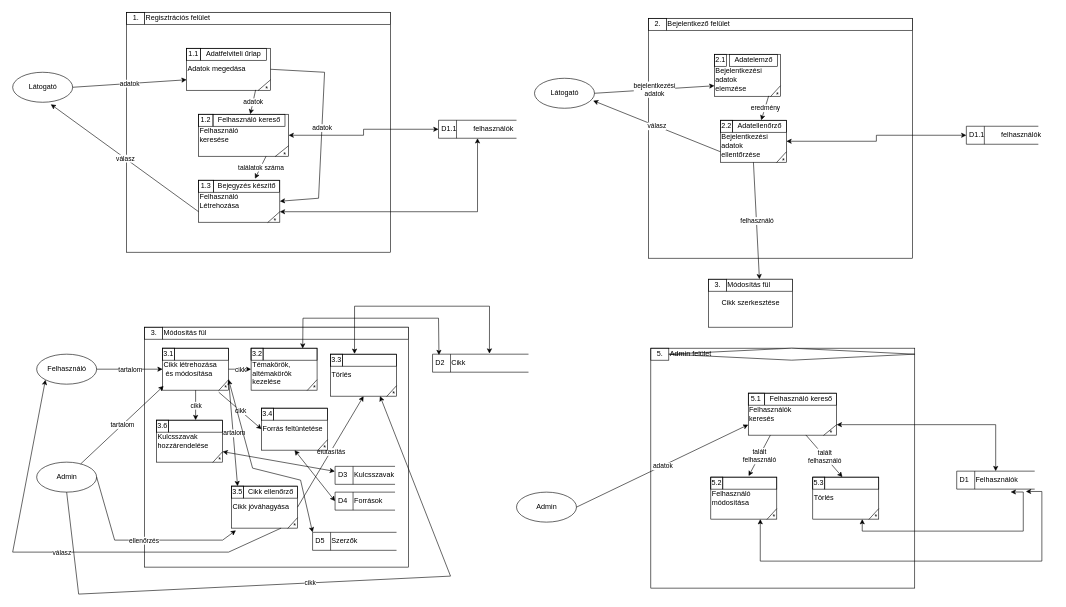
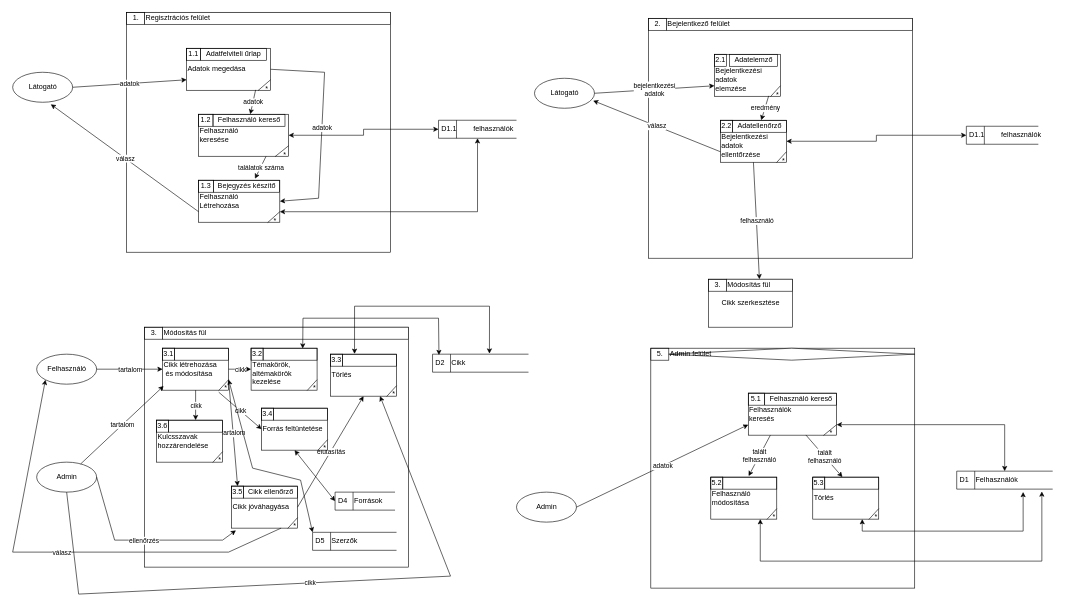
- <mxCell id="127" value="" style="endArrow=classic;html=1;rounded=0;exitX=1;exitY=0.75;exitDx=0;exitDy=0;entryX=-0.003;entryY=0.28;entryDx=0;entryDy=0;startArrow=classic;startFill=1;entryPerimeter=0;" edge="1" parent="75" source="99" target="93"><mxGeometry relative="1" as="geometry"><mxPoint x="260" y="215" as="sourcePoint" /><mxPoint x="327.5" y="360" as="targetPoint" /></mxGeometry></mxCell>
- <mxCell id="93" value="D3&lt;span style=&quot;white-space: pre&quot;&gt;&#09;&lt;/span&gt;Kulcsszavak" style="html=1;dashed=0;whitespace=wrap;shape=mxgraph.dfd.dataStoreID;align=left;spacingLeft=3;points=[[0,0],[0.5,0],[1,0],[0,0.5],[1,0.5],[0,1],[0.5,1],[1,1]];" vertex="1" parent="75"><mxGeometry x="317.5" y="232" width="100" height="30" as="geometry" /></mxCell>
- <mxCell id="181" value="D1&lt;span style=&quot;white-space: pre&quot;&gt;&#09;&lt;/span&gt;Felhasználók" style="html=1;dashed=0;whitespace=wrap;shape=mxgraph.dfd.dataStoreID;align=left;spacingLeft=3;points=[[0,0],[0.5,0],[1,0],[0,0.5],[1,0.5],[0,1],[0.5,1],[1,1]];" vertex="1" parent="1"><mxGeometry x="1593.93" y="785" width="130" height="30" as="geometry" /></mxCell>
+ <mxCell id="181" value="D1&lt;span style=&quot;white-space: pre&quot;&gt;&#09;&lt;/span&gt;Felhasználók" style="html=1;dashed=0;whitespace=wrap;shape=mxgraph.dfd.dataStoreID;align=left;spacingLeft=3;points=[[0,0],[0.5,0],[1,0],[0,0.5],[1,0.5],[0,1],[0.5,1],[1,1]];" vertex="1" parent="1"><mxGeometry x="1593.93" y="785" width="160" height="30" as="geometry" /></mxCell>
